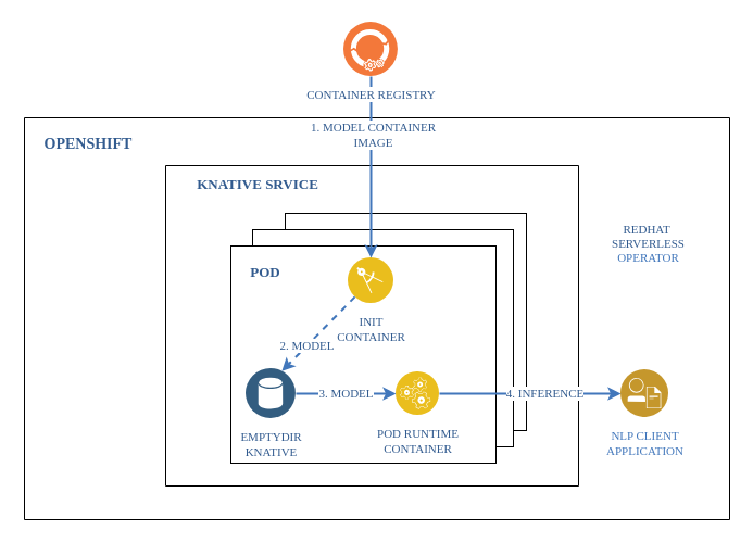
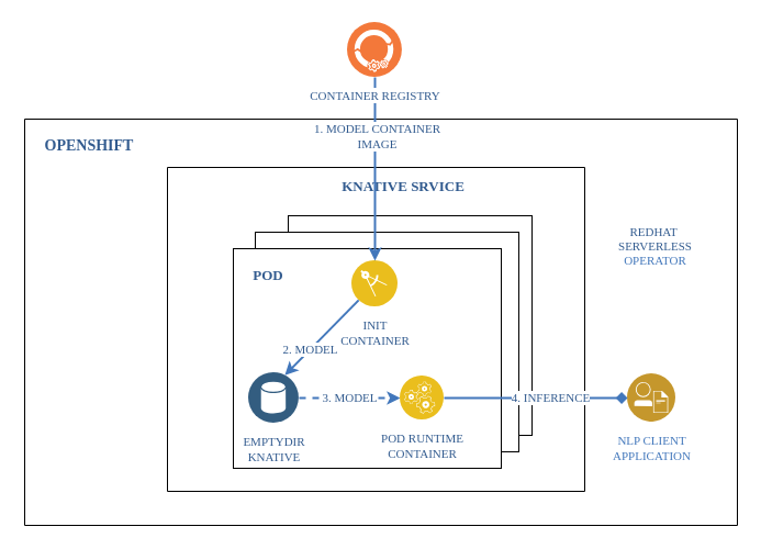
- <mxCell id="5" value="&lt;font size=&quot;1&quot; color=&quot;#325b8f&quot; face=&quot;Verdana&quot;&gt;&lt;b style=&quot;font-size: 13px;&quot;&gt;KNATIVE SRVICE&lt;/b&gt;&lt;/font&gt;" style="text;html=1;strokeColor=none;fillColor=none;align=center;verticalAlign=middle;whiteSpace=wrap;rounded=0;" vertex="1" parent="4"><mxGeometry y="4" width="170" height="26" as="geometry" /></mxCell>
+ <mxCell id="5" value="&lt;font size=&quot;1&quot; color=&quot;#325b8f&quot; face=&quot;Verdana&quot;&gt;&lt;b style=&quot;font-size: 13px;&quot;&gt;KNATIVE SRVICE&lt;/b&gt;&lt;/font&gt;" style="text;html=1;strokeColor=none;fillColor=none;align=center;verticalAlign=middle;whiteSpace=wrap;rounded=0;" vertex="1" parent="4"><mxGeometry x="130" y="4" width="170" height="26" as="geometry" /></mxCell>
- <mxCell id="14" value="" style="endArrow=classic;html=1;rounded=0;exitX=0;exitY=1;exitDx=0;exitDy=0;entryX=0.75;entryY=0;entryDx=0;entryDy=0;strokeWidth=2;strokeColor=#4277BB;dashed=1;" edge="1" parent="4" source="10" target="12"><mxGeometry width="50" height="50" relative="1" as="geometry"><mxPoint x="129" y="196" as="sourcePoint" /><mxPoint x="179" y="146" as="targetPoint" /></mxGeometry></mxCell>
+ <mxCell id="14" value="" style="endArrow=classic;html=1;rounded=0;exitX=0;exitY=1;exitDx=0;exitDy=0;entryX=0.75;entryY=0;entryDx=0;entryDy=0;strokeWidth=2;strokeColor=#4277BB;" edge="1" parent="4" source="10" target="12"><mxGeometry width="50" height="50" relative="1" as="geometry"><mxPoint x="129" y="196" as="sourcePoint" /><mxPoint x="179" y="146" as="targetPoint" /></mxGeometry></mxCell>
- <mxCell id="11" value="&lt;font color=&quot;#325b8f&quot; face=&quot;Verdana&quot;&gt;3. MODEL&lt;/font&gt;" style="edgeStyle=orthogonalEdgeStyle;rounded=0;orthogonalLoop=1;jettySize=auto;html=1;strokeWidth=2;strokeColor=#4277BB;" edge="1" parent="4" source="12" target="13"><mxGeometry relative="1" as="geometry" /></mxCell>
+ <mxCell id="11" value="&lt;font color=&quot;#325b8f&quot; face=&quot;Verdana&quot;&gt;3. MODEL&lt;/font&gt;" style="edgeStyle=orthogonalEdgeStyle;rounded=0;orthogonalLoop=1;jettySize=auto;html=1;strokeWidth=2;strokeColor=#4277BB;dashed=1;" edge="1" parent="4" source="12" target="13"><mxGeometry relative="1" as="geometry" /></mxCell>
- <mxCell id="17" style="edgeStyle=orthogonalEdgeStyle;rounded=0;orthogonalLoop=1;jettySize=auto;html=1;entryX=0;entryY=0.5;entryDx=0;entryDy=0;strokeWidth=2;strokeColor=#4277BB;" edge="1" parent="2" source="13" target="16"><mxGeometry relative="1" as="geometry" /></mxCell>
+ <mxCell id="17" style="edgeStyle=orthogonalEdgeStyle;rounded=0;orthogonalLoop=1;jettySize=auto;html=1;entryX=0;entryY=0.5;entryDx=0;entryDy=0;strokeWidth=2;strokeColor=#4277BB;endArrow=diamond;" edge="1" parent="2" source="13" target="16"><mxGeometry relative="1" as="geometry" /></mxCell>
